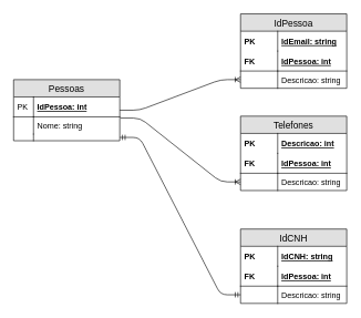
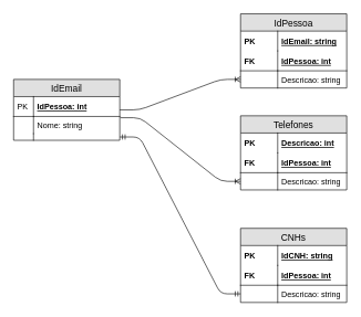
- <mxCell id="2" value="Pessoas" style="swimlane;fontStyle=0;childLayout=stackLayout;horizontal=1;startSize=26;fillColor=#e0e0e0;horizontalStack=0;resizeParent=1;resizeParentMax=0;resizeLast=0;collapsible=1;marginBottom=0;swimlaneFillColor=#ffffff;align=center;fontSize=14;" vertex="1" parent="1"><mxGeometry x="20" y="119" width="160" height="92" as="geometry" /></mxCell>
+ <mxCell id="2" value="IdEmail" style="swimlane;fontStyle=0;childLayout=stackLayout;horizontal=1;startSize=26;fillColor=#e0e0e0;horizontalStack=0;resizeParent=1;resizeParentMax=0;resizeLast=0;collapsible=1;marginBottom=0;swimlaneFillColor=#ffffff;align=center;fontSize=14;" vertex="1" parent="1"><mxGeometry x="20" y="119" width="160" height="92" as="geometry" /></mxCell>
- <mxCell id="23" value="IdCNH" style="swimlane;fontStyle=0;childLayout=stackLayout;horizontal=1;startSize=26;fillColor=#e0e0e0;horizontalStack=0;resizeParent=1;resizeParentMax=0;resizeLast=0;collapsible=1;marginBottom=0;swimlaneFillColor=#ffffff;align=center;fontSize=14;" vertex="1" parent="1"><mxGeometry x="362" y="344" width="160" height="112" as="geometry" /></mxCell>
+ <mxCell id="23" value="CNHs" style="swimlane;fontStyle=0;childLayout=stackLayout;horizontal=1;startSize=26;fillColor=#e0e0e0;horizontalStack=0;resizeParent=1;resizeParentMax=0;resizeLast=0;collapsible=1;marginBottom=0;swimlaneFillColor=#ffffff;align=center;fontSize=14;" vertex="1" parent="1"><mxGeometry x="362" y="344" width="160" height="112" as="geometry" /></mxCell>
